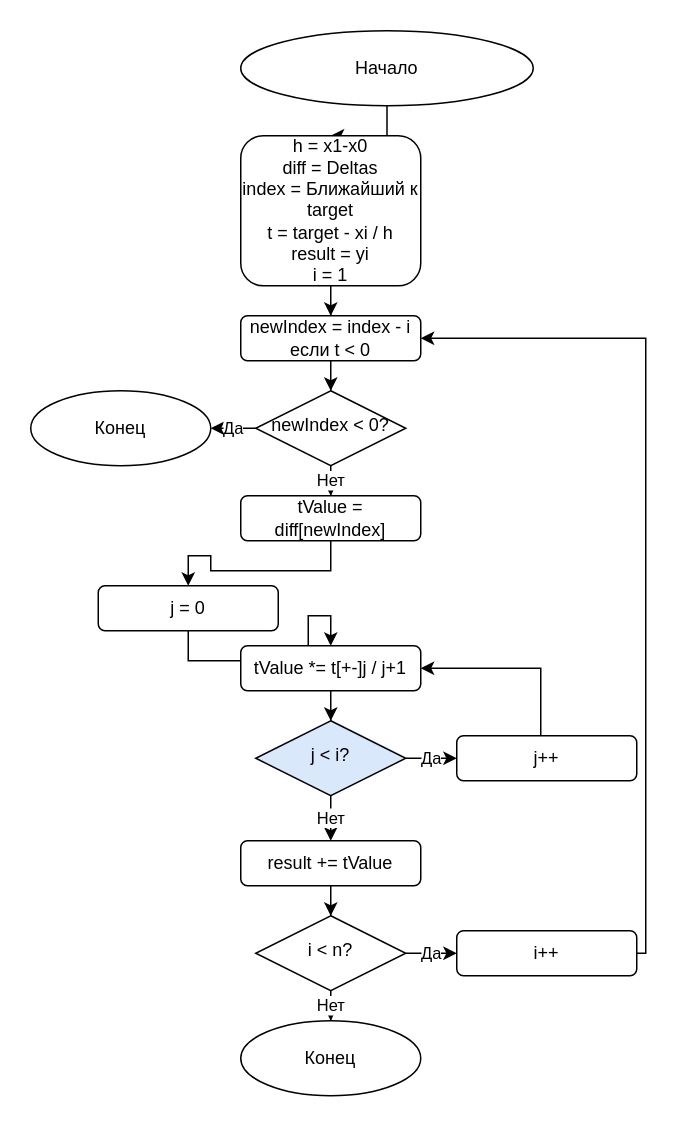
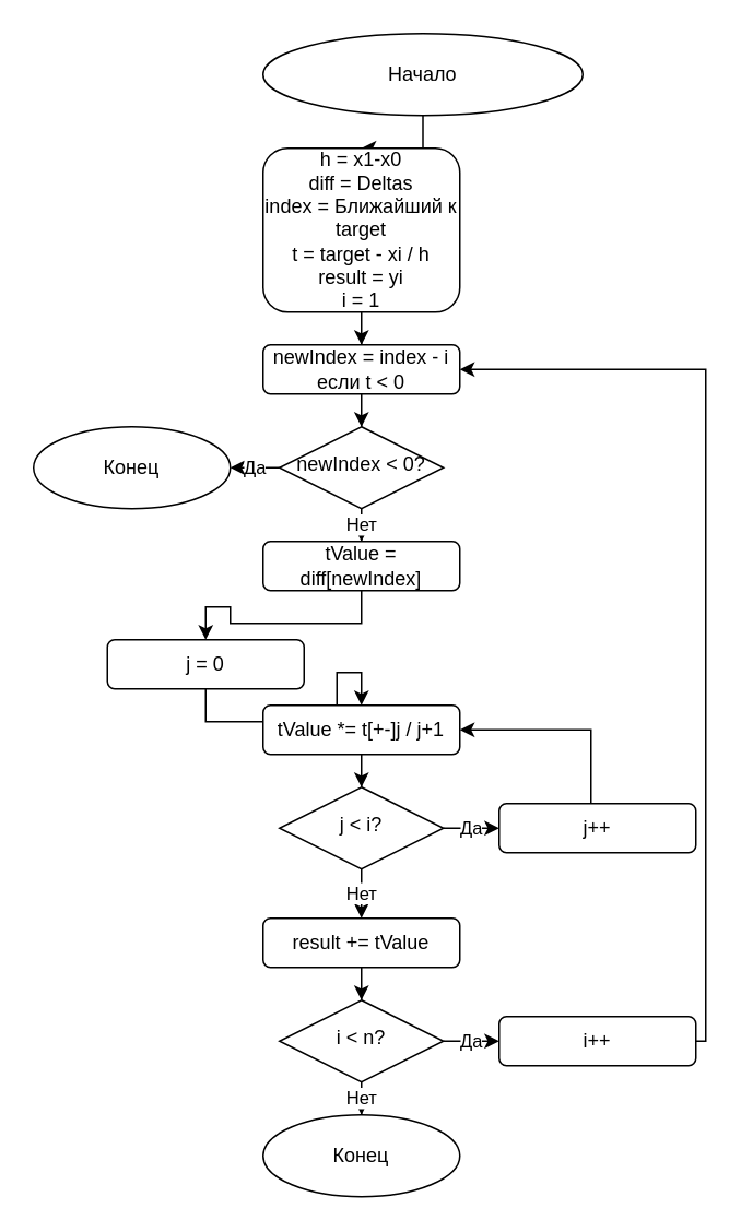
- <mxCell id="4" value="j &amp;lt; i?" style="rhombus;whiteSpace=wrap;html=1;shadow=0;fontFamily=Helvetica;fontSize=12;align=center;strokeWidth=1;spacing=6;spacingTop=-4;fillColor=#dae8fc;" parent="1" vertex="1"><mxGeometry x="170" y="480" width="100" height="50" as="geometry" /></mxCell>
+ <mxCell id="4" value="j &amp;lt; i?" style="rhombus;whiteSpace=wrap;html=1;shadow=0;fontFamily=Helvetica;fontSize=12;align=center;strokeWidth=1;spacing=6;spacingTop=-4;" parent="1" vertex="1"><mxGeometry x="170" y="480" width="100" height="50" as="geometry" /></mxCell>
